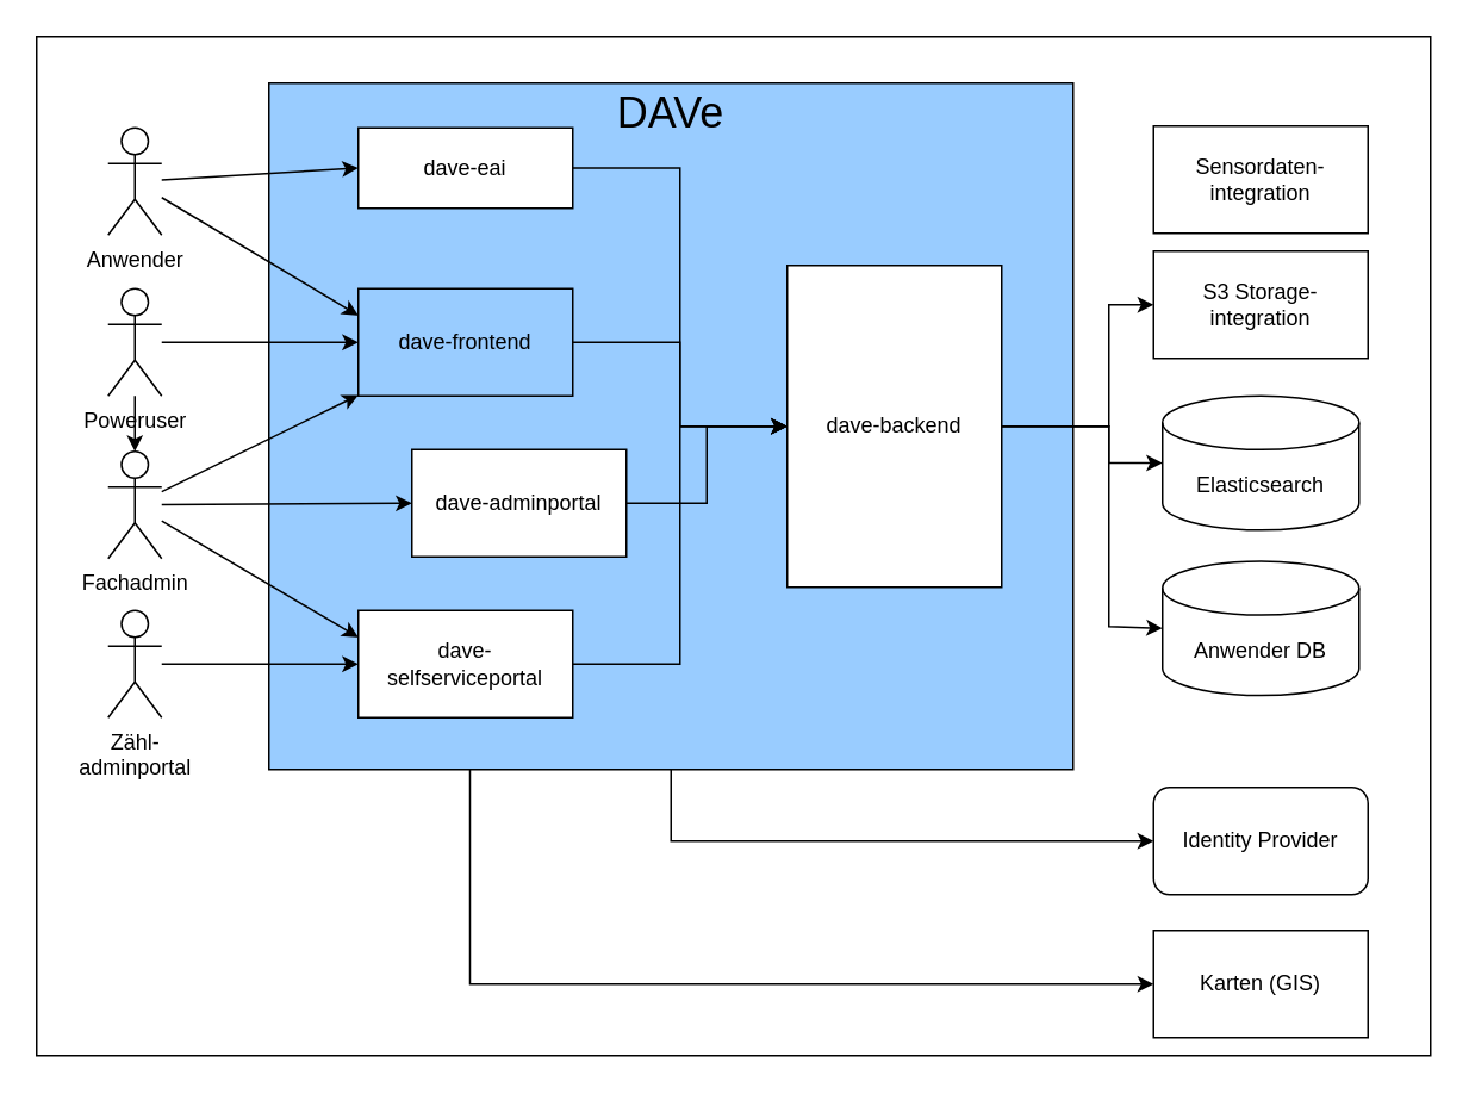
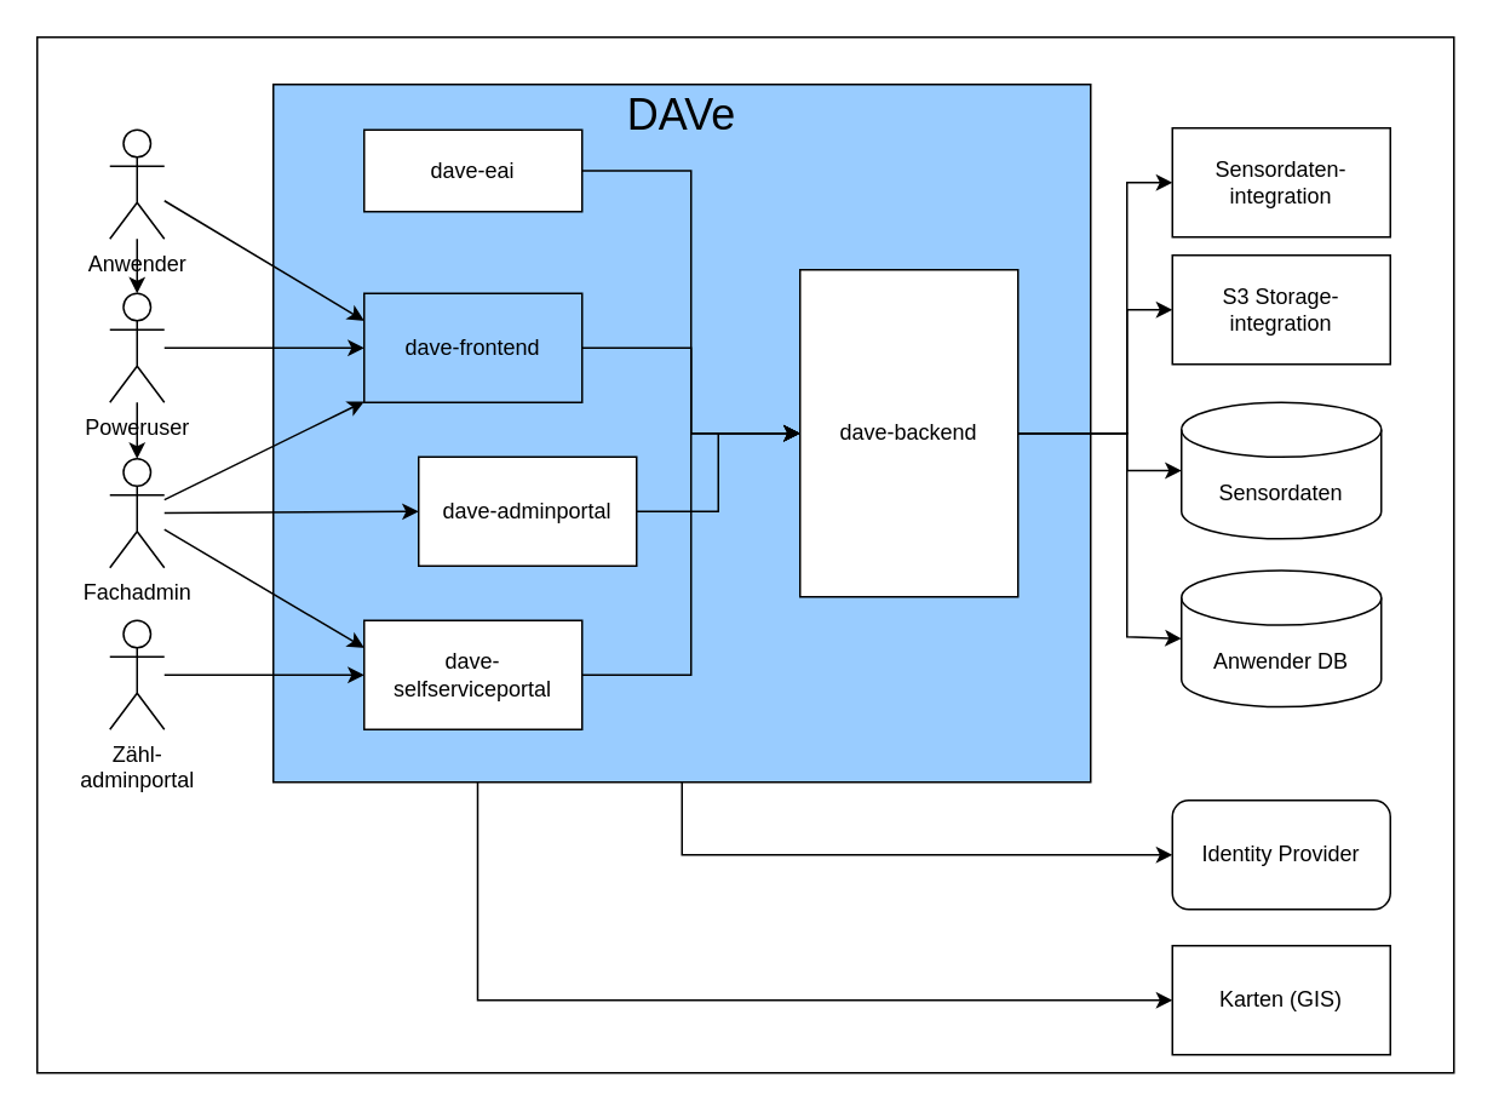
- <mxCell id="8" value="" style="rounded=0;orthogonalLoop=1;jettySize=auto;html=1;strokeColor=light-dark(#000000,#000000);entryX=0;entryY=0.5;entryDx=0;entryDy=0;" parent="1" source="10" target="18" edge="1"><mxGeometry relative="1" as="geometry" /></mxCell>
+ <mxCell id="8" value="" style="rounded=0;orthogonalLoop=1;jettySize=auto;html=1;strokeColor=light-dark(#000000,#000000);" parent="1" source="10" target="34" edge="1"><mxGeometry relative="1" as="geometry" /></mxCell>
+ <mxCell id="19" style="edgeStyle=orthogonalEdgeStyle;rounded=0;orthogonalLoop=1;jettySize=auto;html=1;exitX=1;exitY=0.5;exitDx=0;exitDy=0;entryX=0;entryY=0.5;entryDx=0;entryDy=0;strokeColor=light-dark(#000000,#000000);" parent="1" source="21" target="3" edge="1"><mxGeometry relative="1" as="geometry"><Array as="points"><mxPoint x="620" y="238" /><mxPoint x="620" y="100" /></Array></mxGeometry></mxCell>
- <mxCell id="26" value="Elasticsearch" style="shape=cylinder3;whiteSpace=wrap;html=1;boundedLbl=1;backgroundOutline=1;size=15;fillColor=none;fontColor=light-dark(#000000,#000000);strokeColor=light-dark(#000000,#000000);" parent="1" vertex="1"><mxGeometry x="650" y="221" width="110" height="75" as="geometry" /></mxCell>
+ <mxCell id="26" value="Sensordaten" style="shape=cylinder3;whiteSpace=wrap;html=1;boundedLbl=1;backgroundOutline=1;size=15;fillColor=none;fontColor=light-dark(#000000,#000000);strokeColor=light-dark(#000000,#000000);" parent="1" vertex="1"><mxGeometry x="650" y="221" width="110" height="75" as="geometry" /></mxCell>
